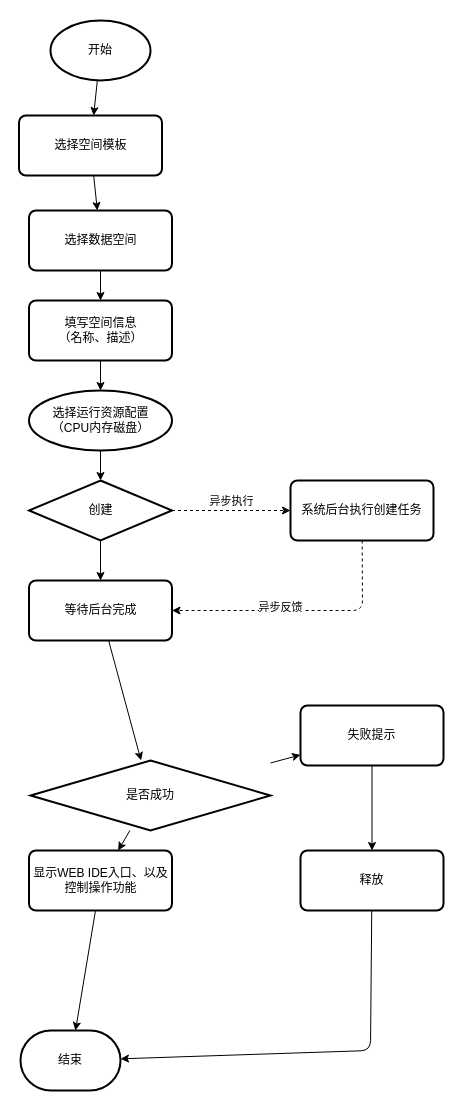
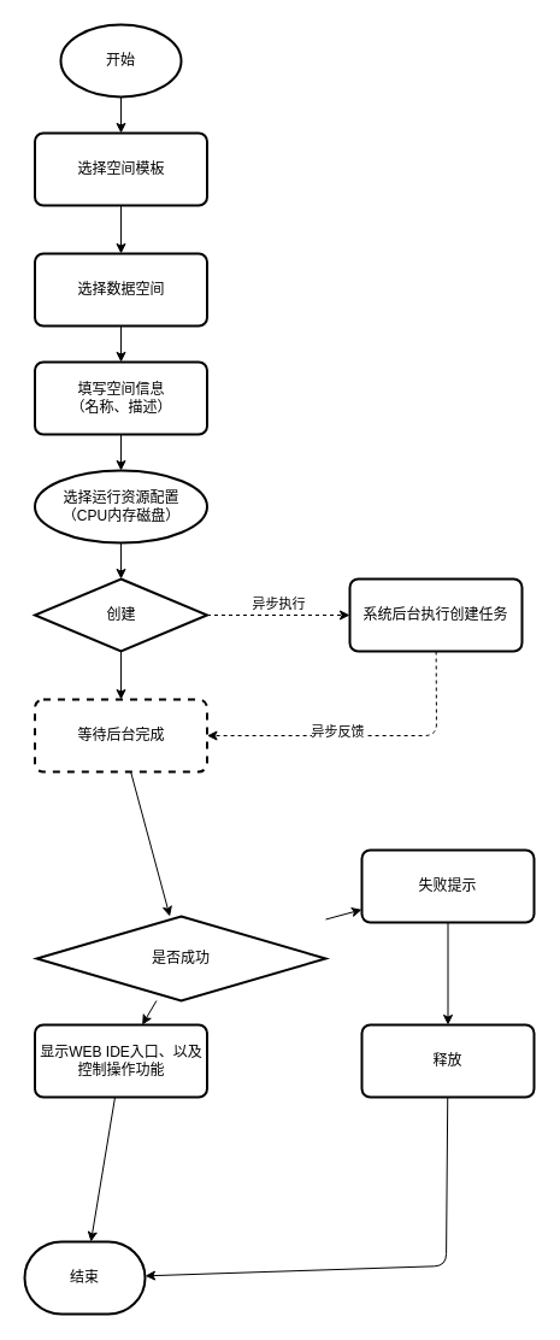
- <mxCell id="5" value="选择空间模板" style="rounded=1;whiteSpace=wrap;html=1;absoluteArcSize=1;arcSize=14;strokeWidth=2;" vertex="1" parent="1"><mxGeometry x="18.5" y="115" width="143" height="60" as="geometry" /></mxCell>
+ <mxCell id="5" value="选择空间模板" style="rounded=1;whiteSpace=wrap;html=1;absoluteArcSize=1;arcSize=14;strokeWidth=2;" vertex="1" parent="1"><mxGeometry x="28.5" y="110" width="143" height="60" as="geometry" /></mxCell>
- <mxCell id="21" value="等待后台完成" style="rounded=1;whiteSpace=wrap;html=1;absoluteArcSize=1;arcSize=14;strokeWidth=2;" vertex="1" parent="1"><mxGeometry x="28.5" y="580" width="143" height="60" as="geometry" /></mxCell>
+ <mxCell id="21" value="等待后台完成" style="rounded=1;whiteSpace=wrap;html=1;absoluteArcSize=1;arcSize=14;strokeWidth=2;dashed=1;" vertex="1" parent="1"><mxGeometry x="28.5" y="580" width="143" height="60" as="geometry" /></mxCell>
